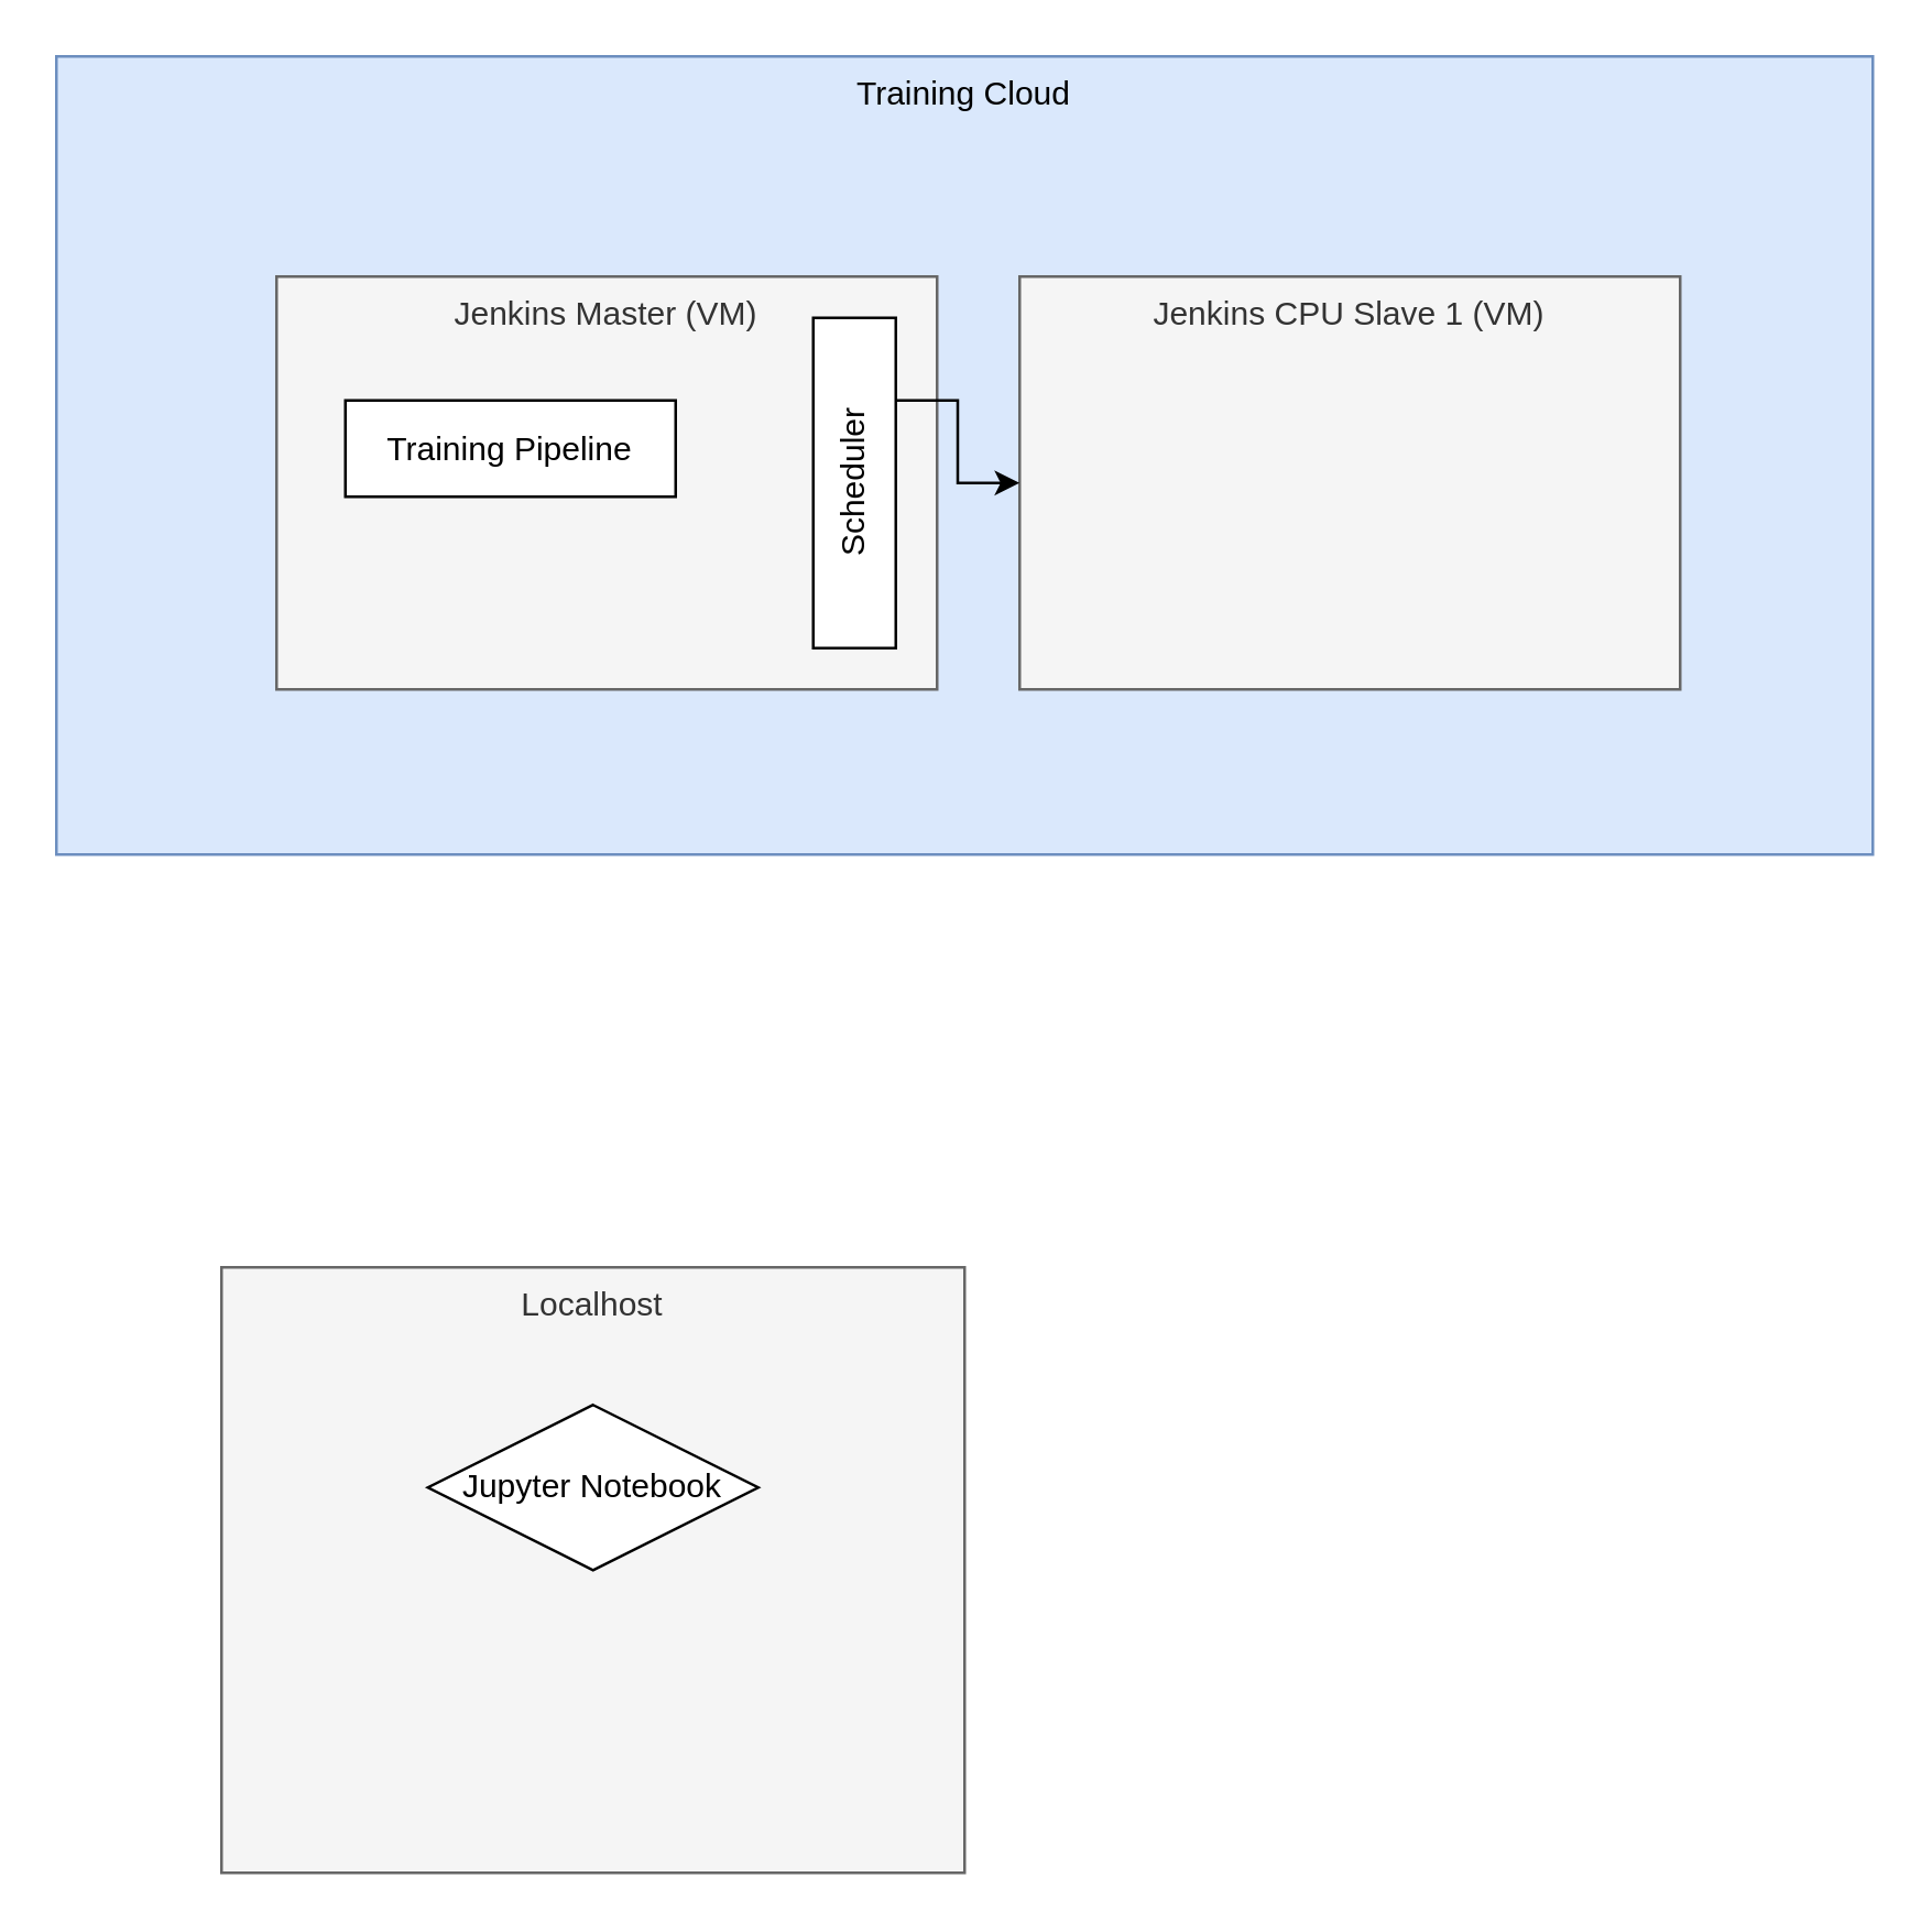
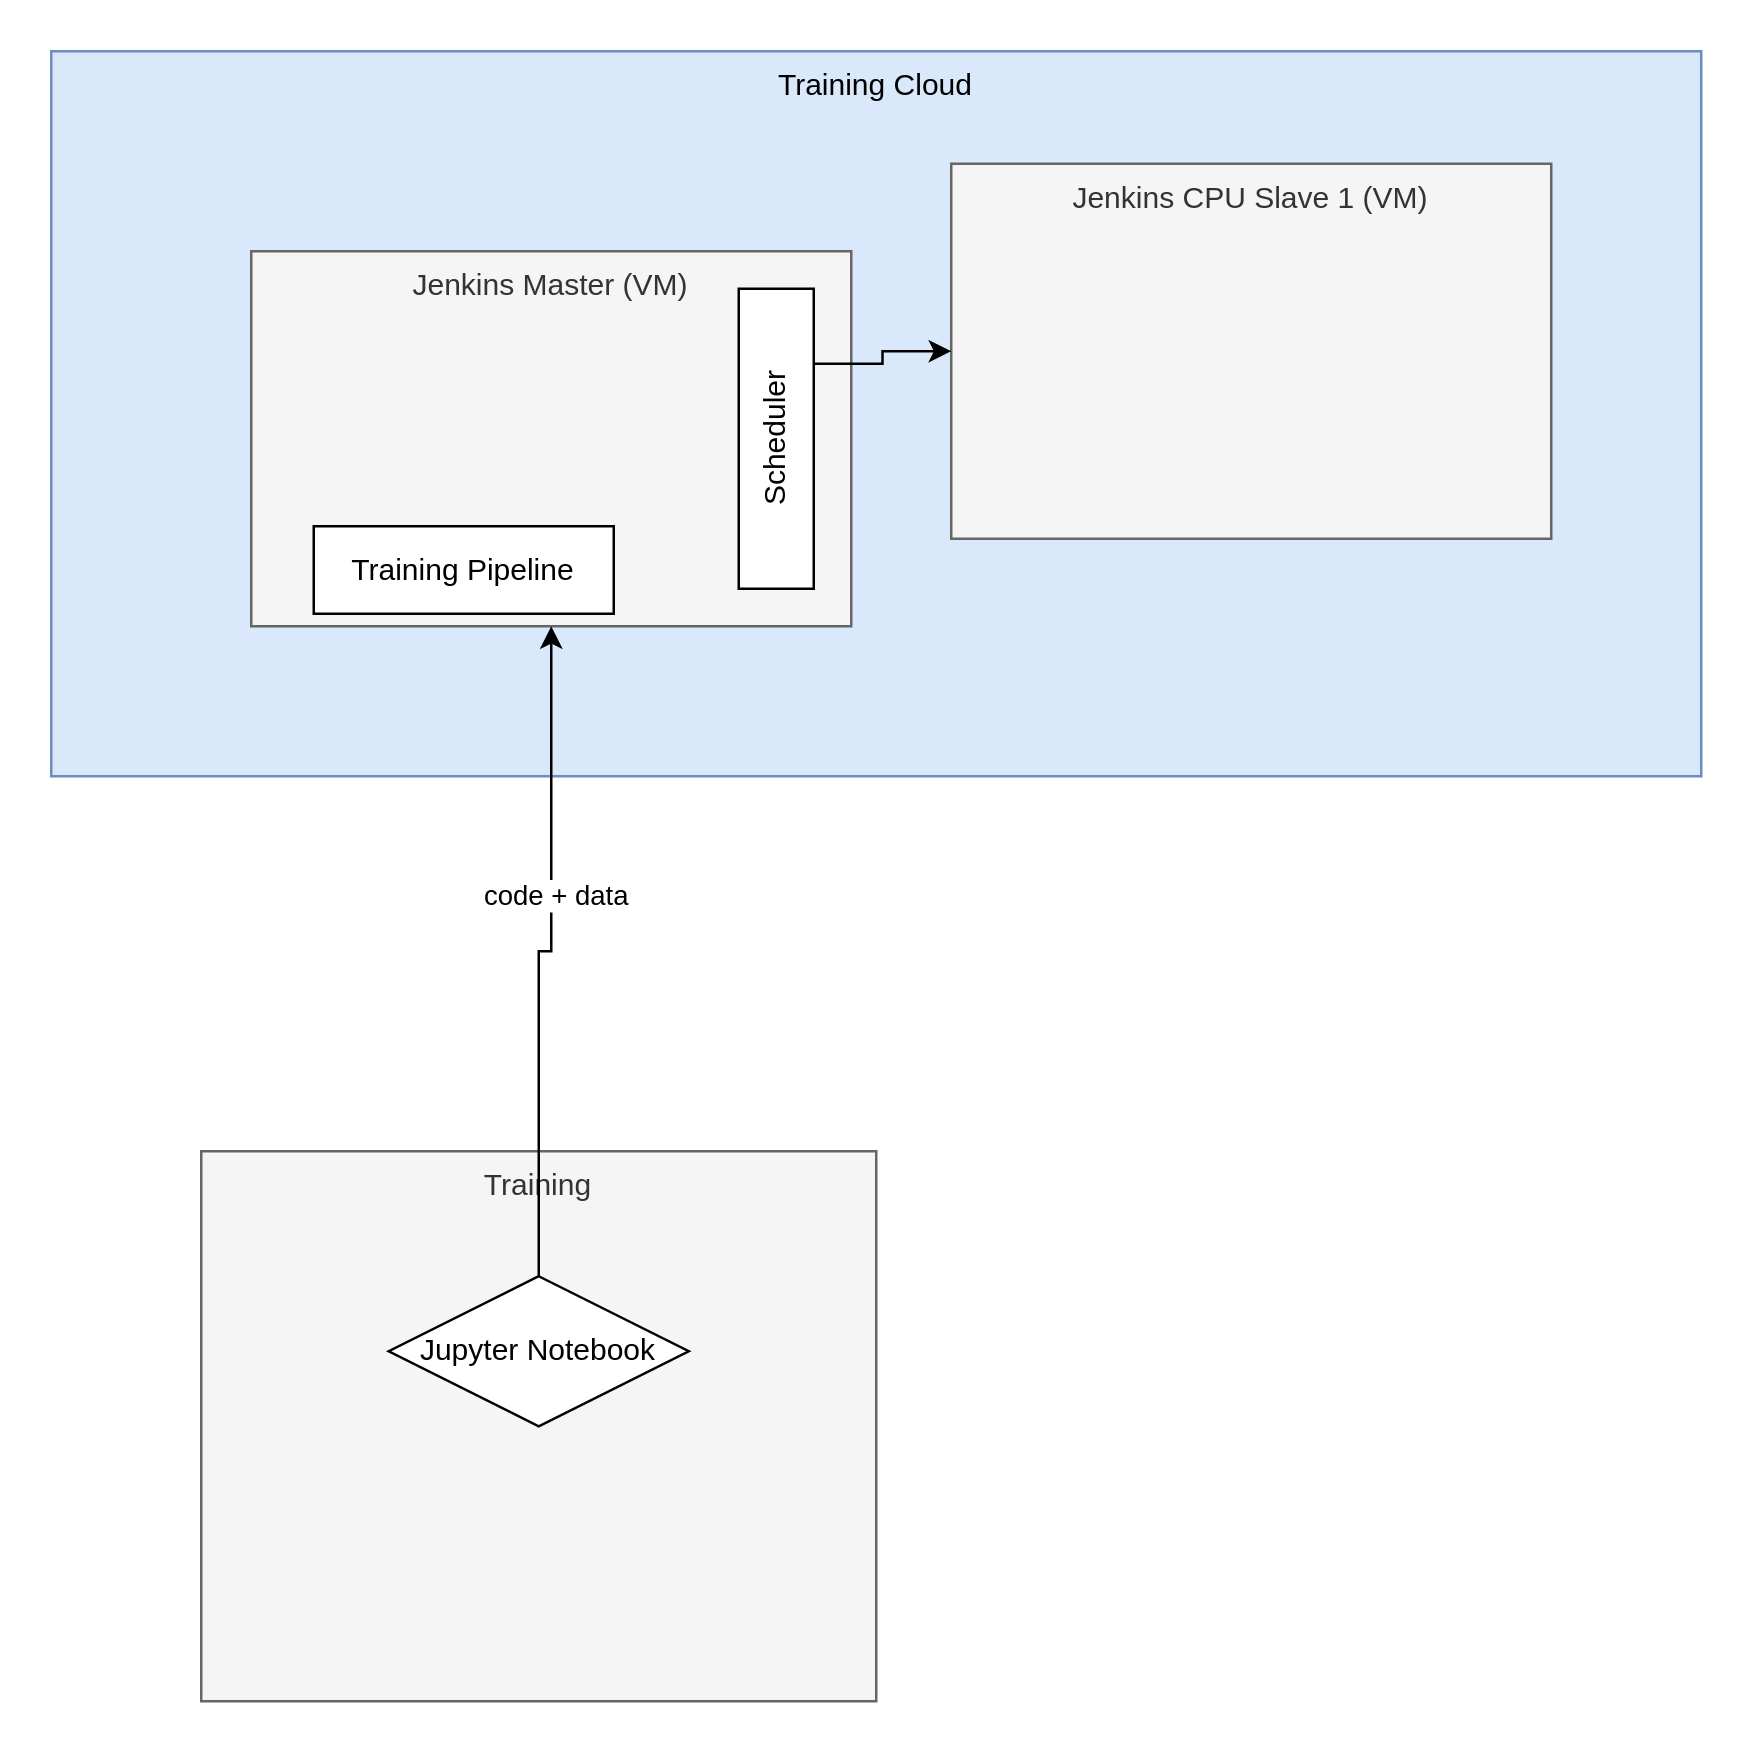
- <mxCell id="9" value="Training Pipeline" style="rounded=0;whiteSpace=wrap;html=1;" vertex="1" parent="1"><mxGeometry x="125" y="145" width="120" height="35" as="geometry" /></mxCell>
+ <mxCell id="9" value="Training Pipeline" style="rounded=0;whiteSpace=wrap;html=1;" vertex="1" parent="1"><mxGeometry x="125" y="210" width="120" height="35" as="geometry" /></mxCell>
- <mxCell id="4" value="Jenkins CPU Slave 1 (VM)" style="rounded=0;whiteSpace=wrap;html=1;verticalAlign=top;fillColor=#f5f5f5;fontColor=#333333;strokeColor=#666666;" vertex="1" parent="1"><mxGeometry x="370" y="100" width="240" height="150" as="geometry" /></mxCell>
+ <mxCell id="4" value="Jenkins CPU Slave 1 (VM)" style="rounded=0;whiteSpace=wrap;html=1;verticalAlign=top;fillColor=#f5f5f5;fontColor=#333333;strokeColor=#666666;" vertex="1" parent="1"><mxGeometry x="380" y="65" width="240" height="150" as="geometry" /></mxCell>
+ <mxCell id="6" style="edgeStyle=orthogonalEdgeStyle;rounded=0;orthogonalLoop=1;jettySize=auto;html=1;exitX=0.5;exitY=0;exitDx=0;exitDy=0;entryX=0.5;entryY=1;entryDx=0;entryDy=0;" edge="1" parent="1" source="8" target="3"><mxGeometry relative="1" as="geometry" /></mxCell>
+ <mxCell id="7" value="code + data" style="edgeLabel;html=1;align=center;verticalAlign=middle;resizable=0;points=[];" vertex="1" connectable="0" parent="6"><mxGeometry x="0.193" y="-1" relative="1" as="geometry"><mxPoint as="offset" /></mxGeometry></mxCell>
- <mxCell id="5" value="Localhost" style="rounded=0;whiteSpace=wrap;html=1;verticalAlign=top;fillColor=#f5f5f5;fontColor=#333333;strokeColor=#666666;" vertex="1" parent="1"><mxGeometry x="80" y="460" width="270" height="220" as="geometry" /></mxCell>
+ <mxCell id="5" value="Training" style="rounded=0;whiteSpace=wrap;html=1;verticalAlign=top;fillColor=#f5f5f5;fontColor=#333333;strokeColor=#666666;" vertex="1" parent="1"><mxGeometry x="80" y="460" width="270" height="220" as="geometry" /></mxCell>
